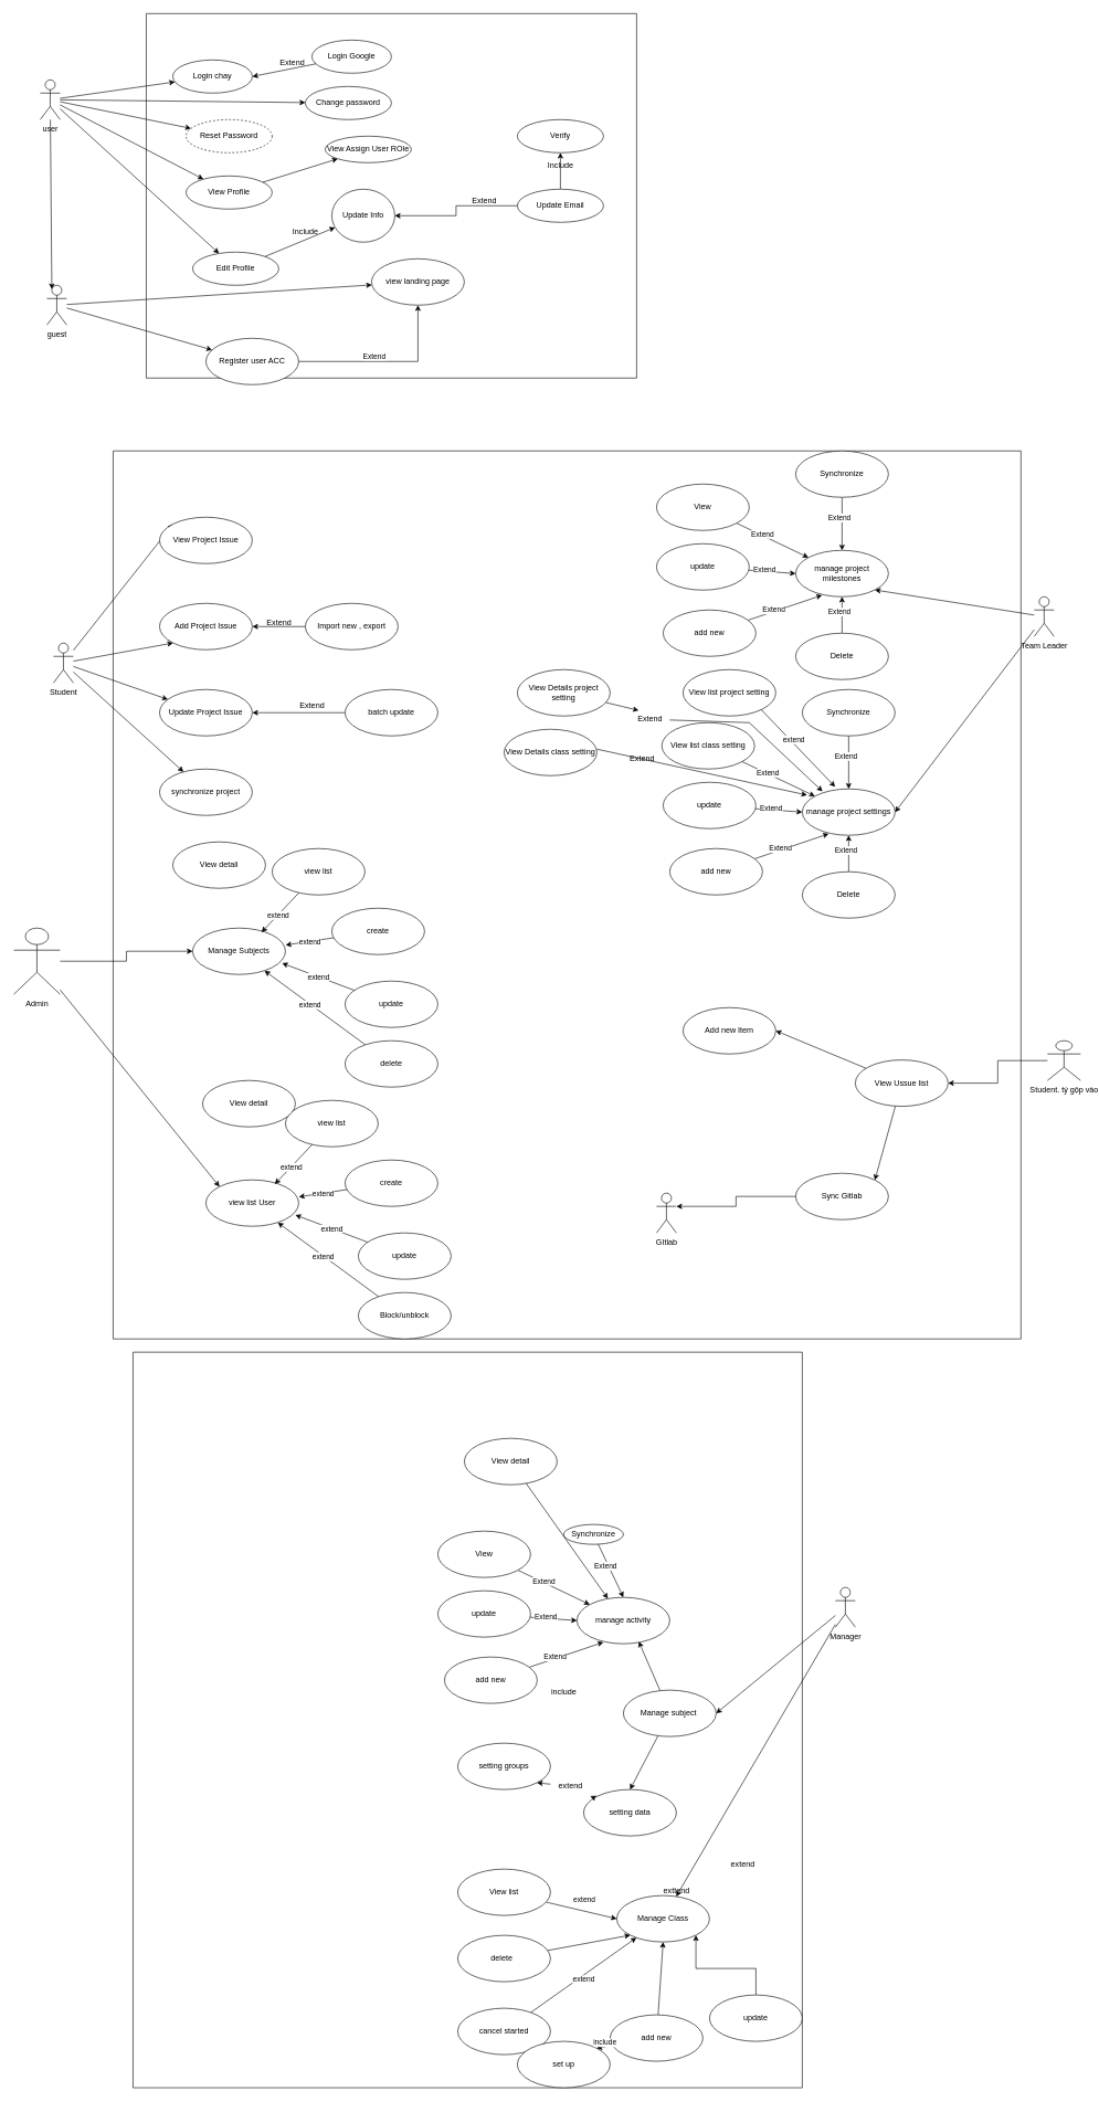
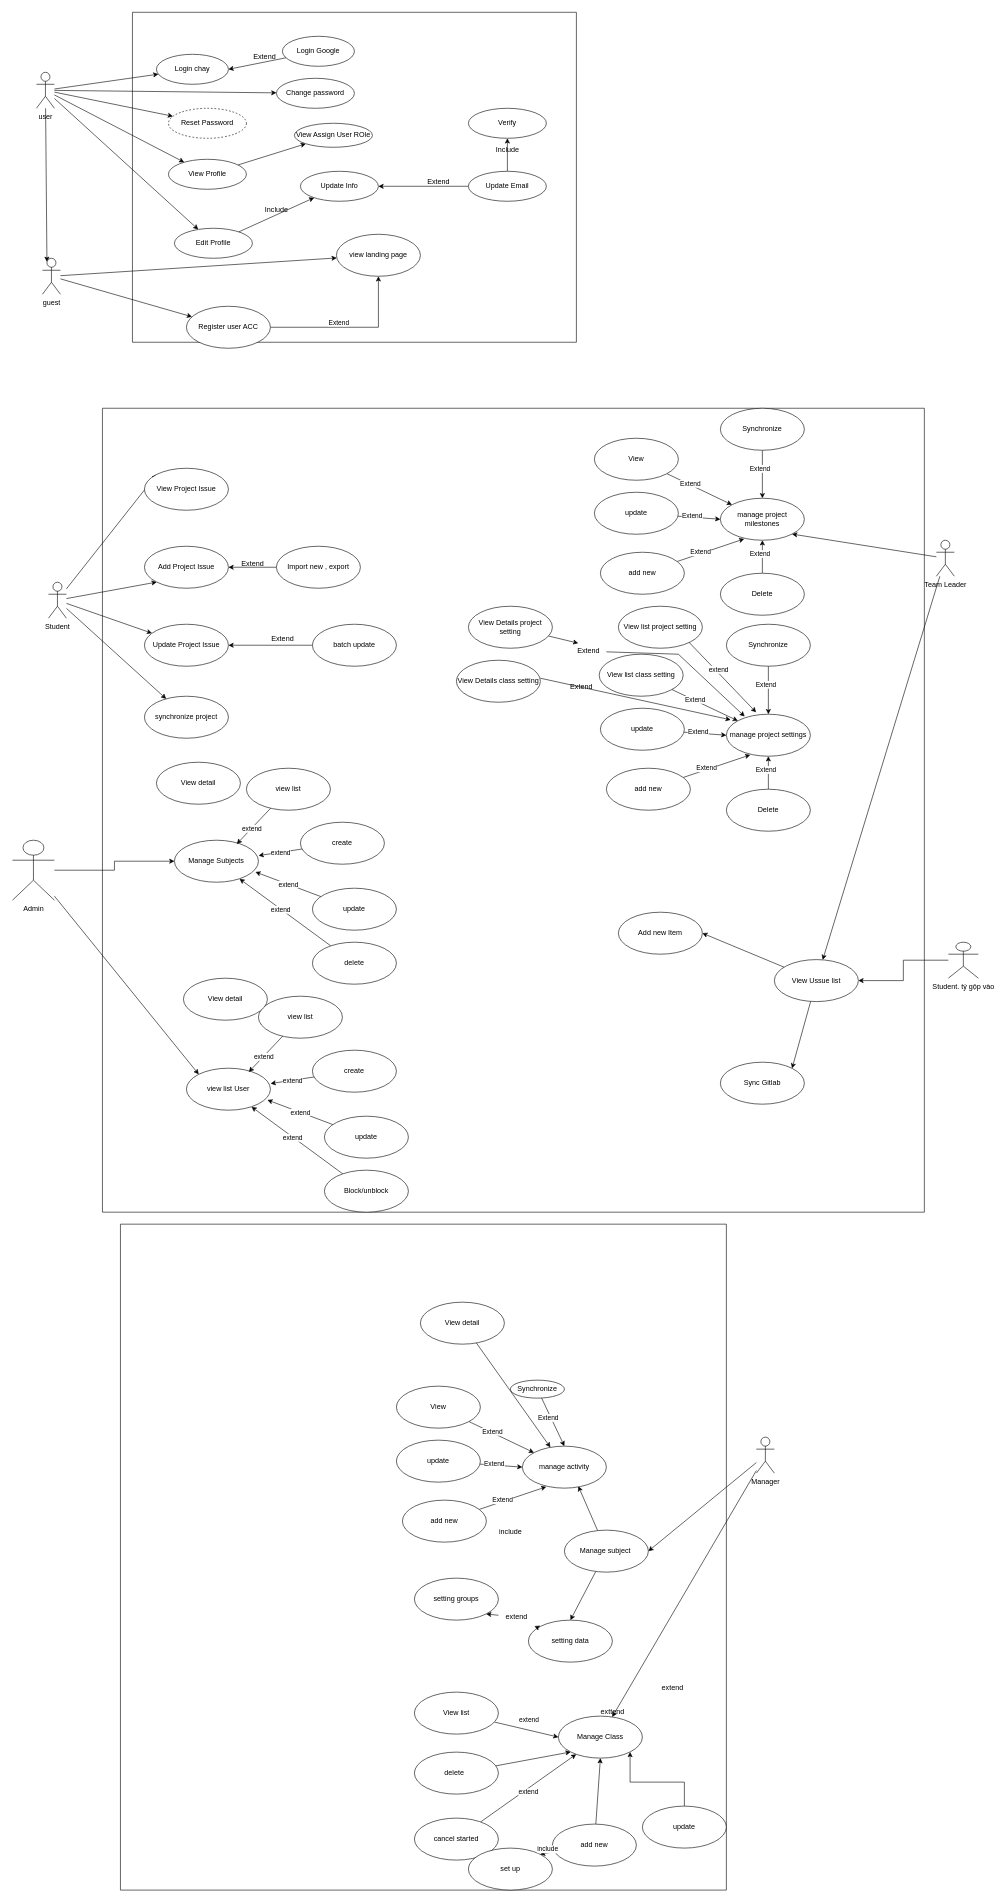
- <mxCell id="18" value="Update Info" style="ellipse;whiteSpace=wrap;html=1;" parent="10" vertex="1"><mxGeometry x="280" y="265" width="95" height="80" as="geometry" /></mxCell>
+ <mxCell id="18" value="Update Info" style="ellipse;whiteSpace=wrap;html=1;" parent="10" vertex="1"><mxGeometry x="280" y="265" width="130" height="50" as="geometry" /></mxCell>
- <mxCell id="127" style="rounded=0;orthogonalLoop=1;jettySize=auto;html=1;entryX=1;entryY=0.5;entryDx=0;entryDy=0;" parent="1" source="128" target="63" edge="1"><mxGeometry relative="1" as="geometry" /></mxCell>
+ <mxCell id="127" style="rounded=0;orthogonalLoop=1;jettySize=auto;html=1;" parent="1" source="128" target="118" edge="1"><mxGeometry relative="1" as="geometry" /></mxCell>
- <mxCell id="120" style="edgeStyle=orthogonalEdgeStyle;rounded=0;orthogonalLoop=1;jettySize=auto;html=1;entryX=1;entryY=0.333;entryDx=0;entryDy=0;entryPerimeter=0;" parent="38" source="121" target="122" edge="1"><mxGeometry relative="1" as="geometry" /></mxCell>
- <mxCell id="122" value="GItlab" style="shape=umlActor;verticalLabelPosition=bottom;verticalAlign=top;html=1;" parent="38" vertex="1"><mxGeometry x="820" y="1120" width="30" height="60" as="geometry" /></mxCell>
